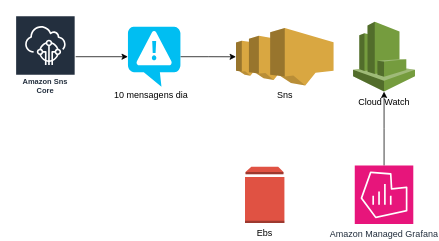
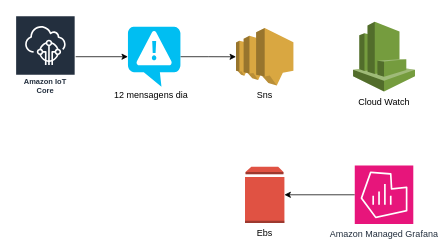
- <mxCell id="7" value="Sns" style="outlineConnect=0;dashed=0;verticalLabelPosition=bottom;verticalAlign=top;align=center;html=1;shape=mxgraph.aws3.sns;fillColor=#D9A741;gradientColor=none;" vertex="1" parent="1"><mxGeometry x="314" y="36.75" width="130" height="76.5" as="geometry" /></mxCell>
+ <mxCell id="7" value="Sns" style="outlineConnect=0;dashed=0;verticalLabelPosition=bottom;verticalAlign=top;align=center;html=1;shape=mxgraph.aws3.sns;fillColor=#D9A741;gradientColor=none;" vertex="1" parent="1"><mxGeometry x="314" y="36.75" width="76.5" height="76.5" as="geometry" /></mxCell>
- <mxCell id="3" value="Amazon Sns Core" style="sketch=0;outlineConnect=0;fontColor=#232F3E;gradientColor=none;strokeColor=#ffffff;fillColor=#232F3E;dashed=0;verticalLabelPosition=middle;verticalAlign=bottom;align=center;html=1;whiteSpace=wrap;fontSize=10;fontStyle=1;spacing=3;shape=mxgraph.aws4.productIcon;prIcon=mxgraph.aws4.iot_core;" vertex="1" parent="1"><mxGeometry x="20" y="20" width="80" height="110" as="geometry" /></mxCell>
+ <mxCell id="3" value="Amazon IoT Core" style="sketch=0;outlineConnect=0;fontColor=#232F3E;gradientColor=none;strokeColor=#ffffff;fillColor=#232F3E;dashed=0;verticalLabelPosition=middle;verticalAlign=bottom;align=center;html=1;whiteSpace=wrap;fontSize=10;fontStyle=1;spacing=3;shape=mxgraph.aws4.productIcon;prIcon=mxgraph.aws4.iot_core;" vertex="1" parent="1"><mxGeometry x="20" y="20" width="80" height="110" as="geometry" /></mxCell>
- <mxCell id="6" value="10 mensagens dia" style="text;whiteSpace=wrap;" vertex="1" parent="1"><mxGeometry x="150" y="111.5" width="130" height="40" as="geometry" /></mxCell>
+ <mxCell id="6" value="12 mensagens dia" style="text;whiteSpace=wrap;" vertex="1" parent="1"><mxGeometry x="150" y="111.5" width="130" height="40" as="geometry" /></mxCell>
- <mxCell id="9" value="" style="edgeStyle=orthogonalEdgeStyle;rounded=0;orthogonalLoop=1;jettySize=auto;html=1;" edge="1" parent="1" source="10" target="8"><mxGeometry relative="1" as="geometry" /></mxCell>
+ <mxCell id="9" value="" style="edgeStyle=orthogonalEdgeStyle;rounded=0;orthogonalLoop=1;jettySize=auto;html=1;" edge="1" parent="1" source="10" target="11"><mxGeometry relative="1" as="geometry" /></mxCell>
